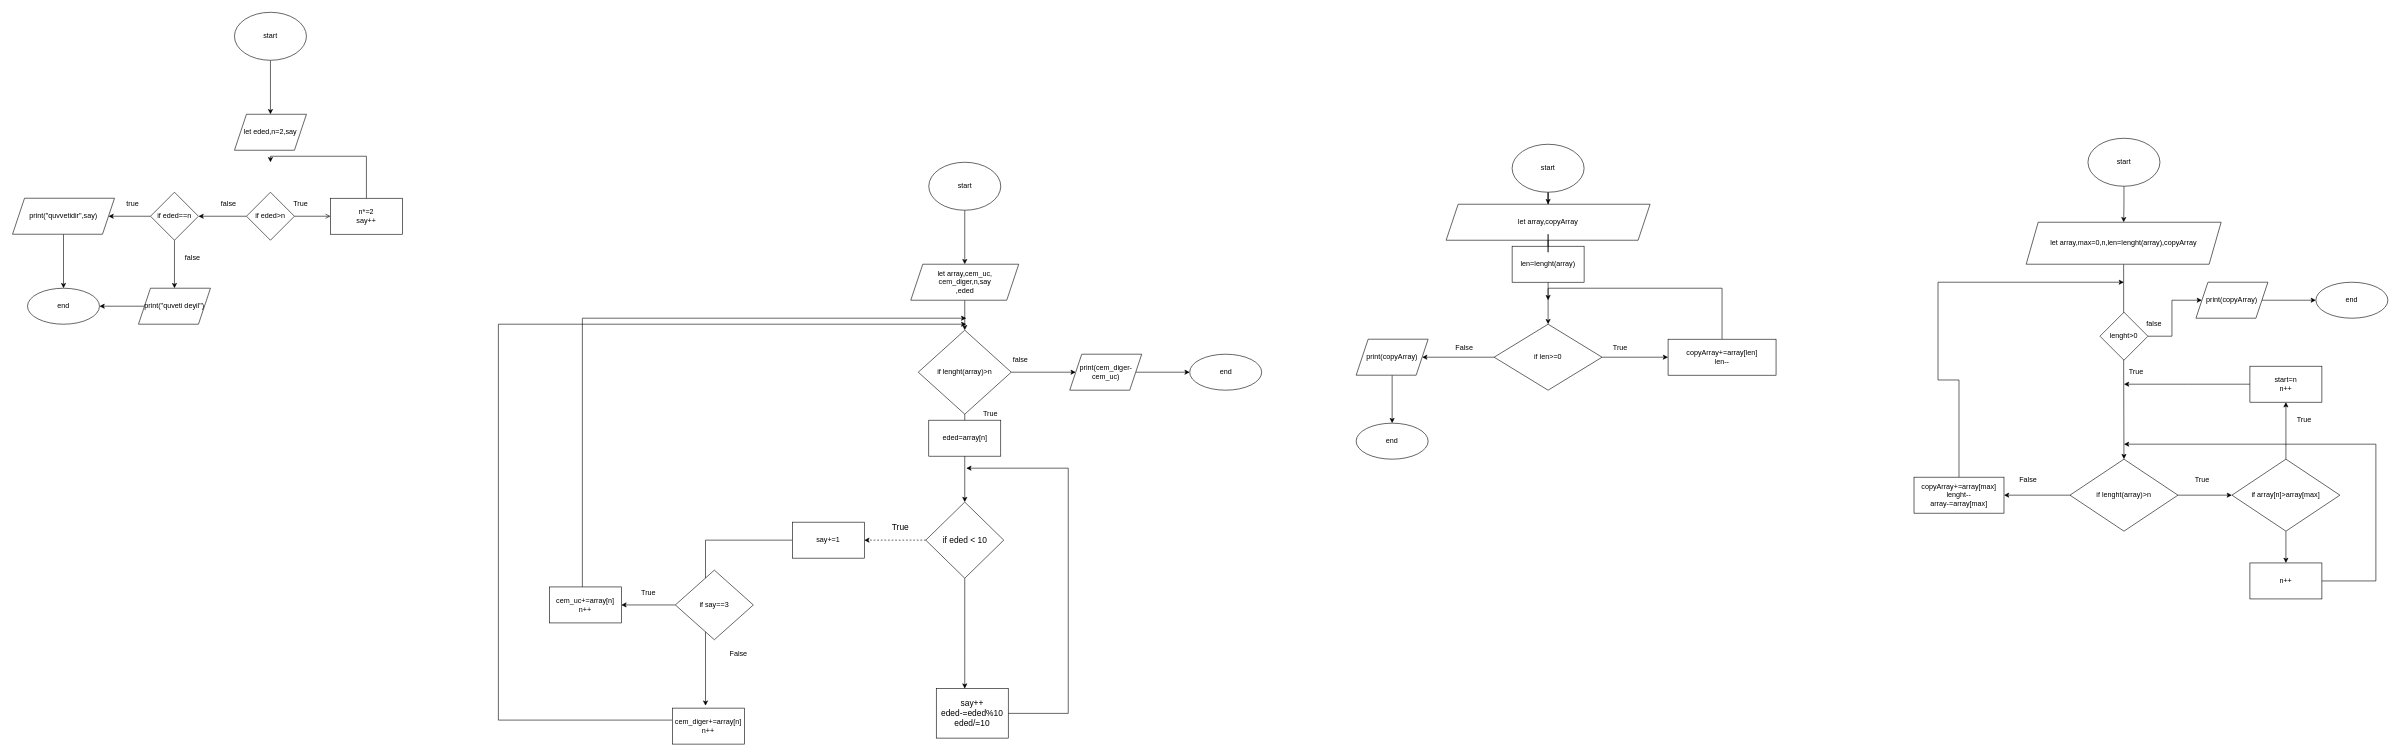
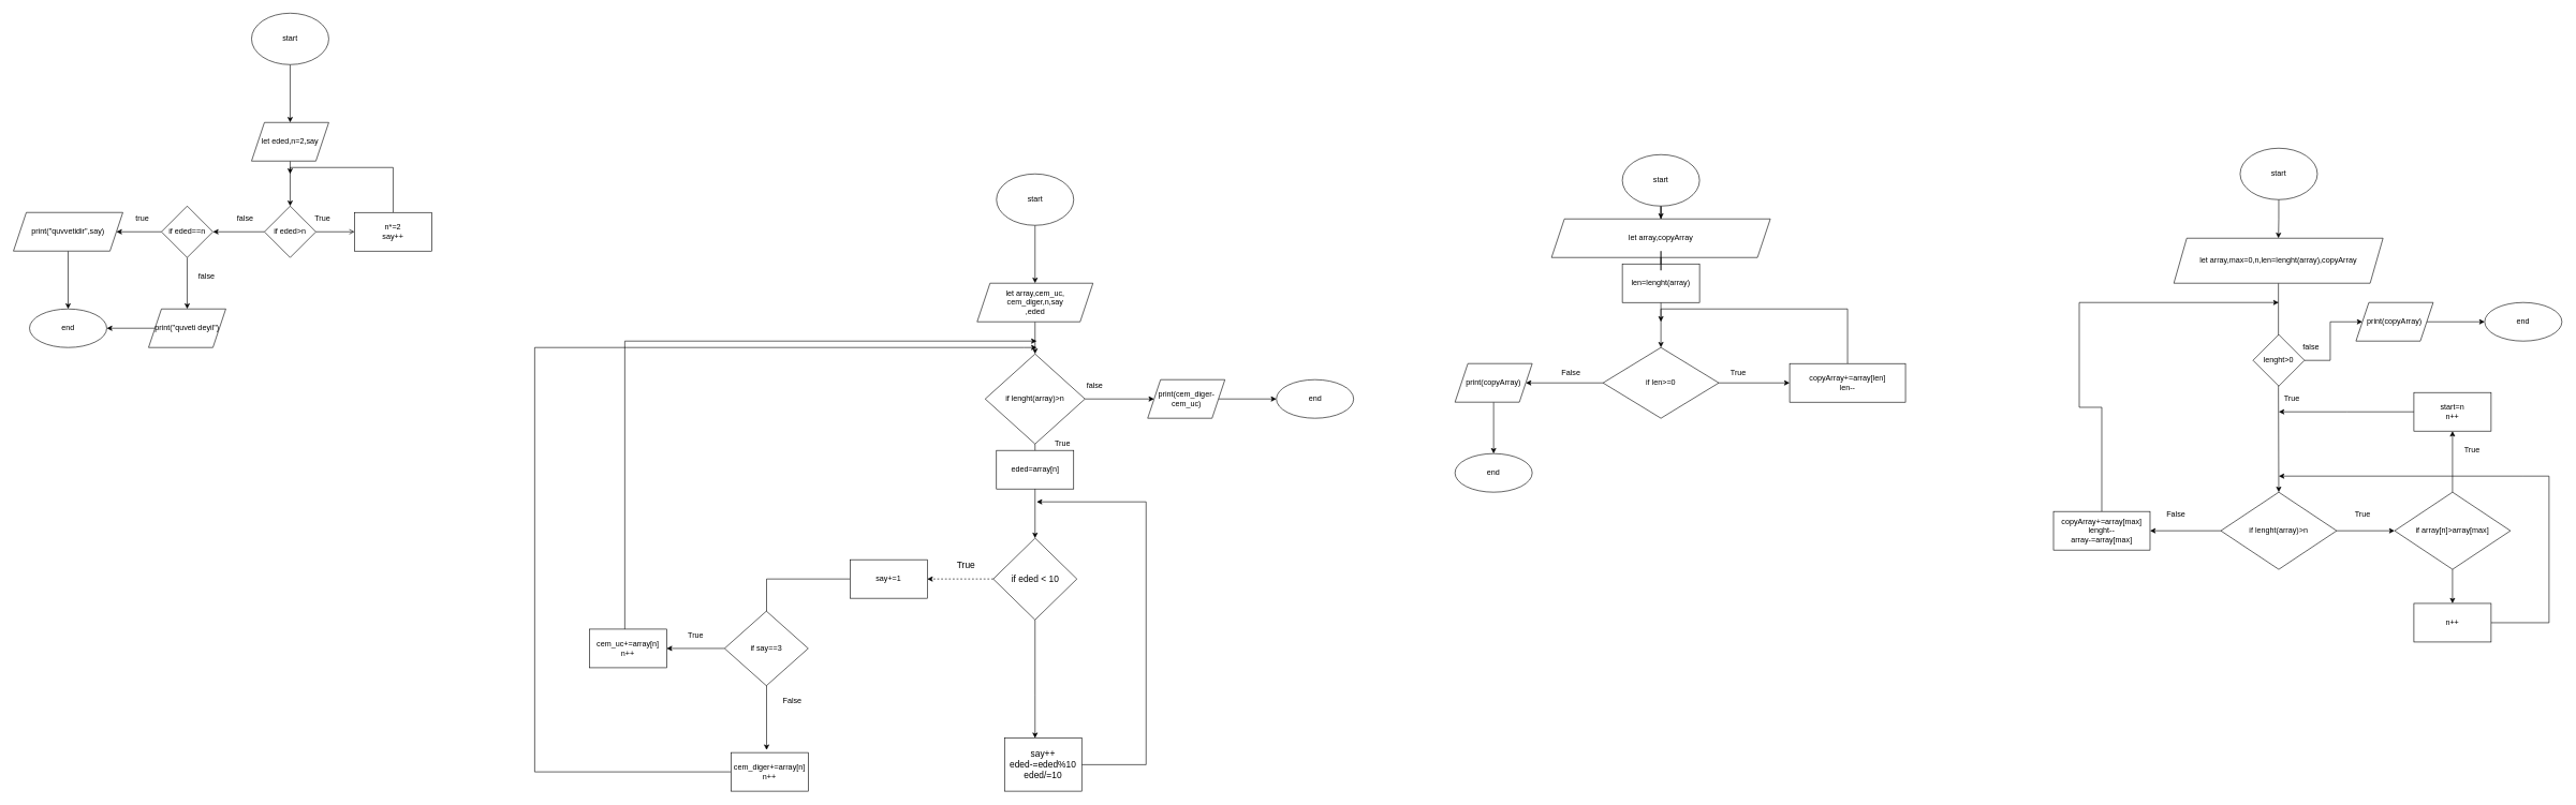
+ <mxCell id="4" value="" style="edgeStyle=orthogonalEdgeStyle;rounded=0;orthogonalLoop=1;jettySize=auto;html=1;" edge="1" parent="1" source="5" target="8"><mxGeometry relative="1" as="geometry" /></mxCell>
- <mxCell id="42" value="&lt;div&gt;cem_diger+=array[n]&lt;/div&gt;&lt;div&gt;n++&lt;br&gt;&lt;/div&gt;" style="rounded=0;whiteSpace=wrap;html=1;" vertex="1" parent="1"><mxGeometry x="1120" y="1180" width="120" height="60" as="geometry" /></mxCell>
+ <mxCell id="42" value="&lt;div&gt;cem_diger+=array[n]&lt;/div&gt;&lt;div&gt;n++&lt;br&gt;&lt;/div&gt;" style="rounded=0;whiteSpace=wrap;html=1;" vertex="1" parent="1"><mxGeometry x="1135" y="1170" width="120" height="60" as="geometry" /></mxCell>
